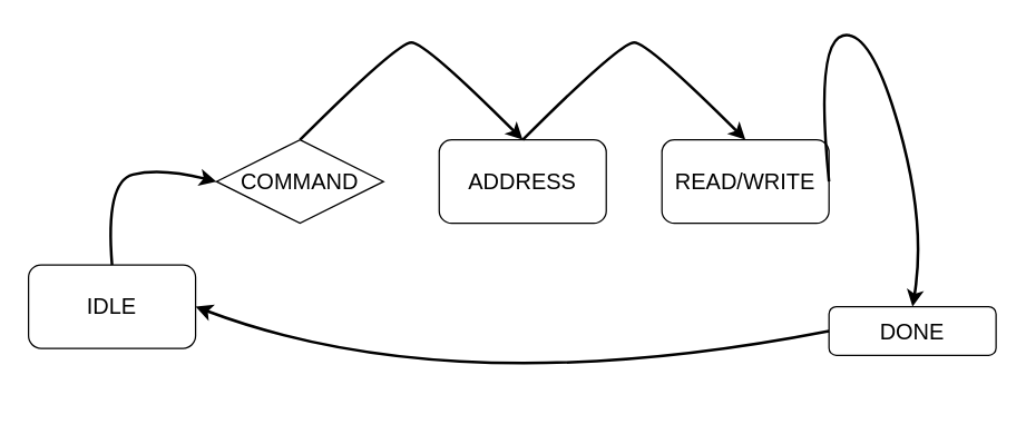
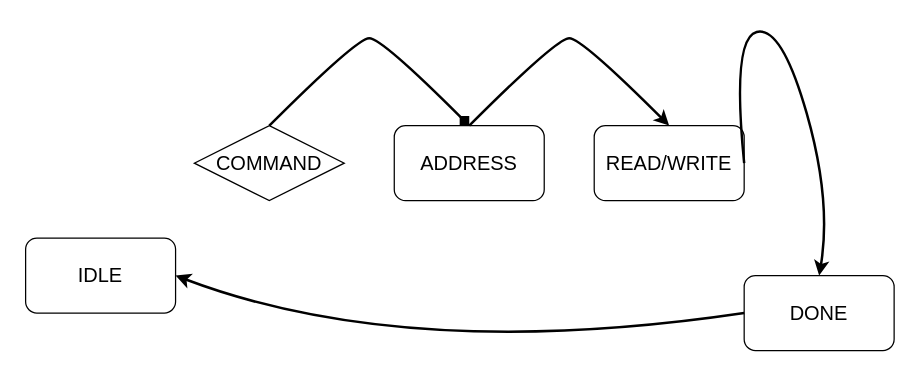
- <mxCell id="8" value="" style="curved=1;endArrow=classic;html=1;rounded=0;exitX=0.5;exitY=0;exitDx=0;exitDy=0;entryX=0.5;entryY=0;entryDx=0;entryDy=0;strokeWidth=2;" edge="1" parent="1" source="3" target="4"><mxGeometry width="50" height="50" relative="1" as="geometry"><mxPoint x="325" y="340" as="sourcePoint" /><mxPoint x="375" y="290" as="targetPoint" /><Array as="points"><mxPoint x="285" y="30" /><mxPoint x="305" y="30" /></Array></mxGeometry></mxCell>
+ <mxCell id="8" value="" style="curved=1;endArrow=diamond;html=1;rounded=0;exitX=0.5;exitY=0;exitDx=0;exitDy=0;entryX=0.5;entryY=0;entryDx=0;entryDy=0;strokeWidth=2;" edge="1" parent="1" source="3" target="4"><mxGeometry width="50" height="50" relative="1" as="geometry"><mxPoint x="325" y="340" as="sourcePoint" /><mxPoint x="375" y="290" as="targetPoint" /><Array as="points"><mxPoint x="285" y="30" /><mxPoint x="305" y="30" /></Array></mxGeometry></mxCell>
- <mxCell id="7" value="" style="curved=1;endArrow=classic;html=1;rounded=0;exitX=0.5;exitY=0;exitDx=0;exitDy=0;entryX=0;entryY=0.5;entryDx=0;entryDy=0;strokeWidth=2;" edge="1" parent="1" source="2" target="3"><mxGeometry width="50" height="50" relative="1" as="geometry"><mxPoint x="325" y="340" as="sourcePoint" /><mxPoint x="375" y="290" as="targetPoint" /><Array as="points"><mxPoint x="75" y="130" /><mxPoint x="115" y="120" /></Array></mxGeometry></mxCell>
- <mxCell id="6" value="&lt;font style=&quot;font-size: 16px;&quot;&gt;&lt;font&gt;DONE&lt;/font&gt;&lt;font&gt;&lt;br&gt;&lt;/font&gt;&lt;/font&gt;" style="rounded=1;whiteSpace=wrap;html=1;" vertex="1" parent="1"><mxGeometry x="595" y="220" width="120" height="35" as="geometry" /></mxCell>
+ <mxCell id="6" value="&lt;font style=&quot;font-size: 16px;&quot;&gt;&lt;font&gt;DONE&lt;/font&gt;&lt;font&gt;&lt;br&gt;&lt;/font&gt;&lt;/font&gt;" style="rounded=1;whiteSpace=wrap;html=1;" vertex="1" parent="1"><mxGeometry x="595" y="220" width="120" height="60" as="geometry" /></mxCell>
